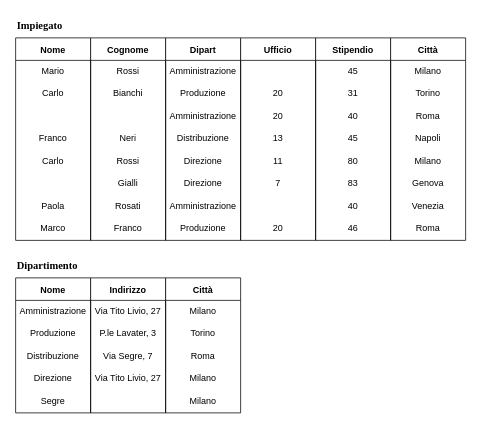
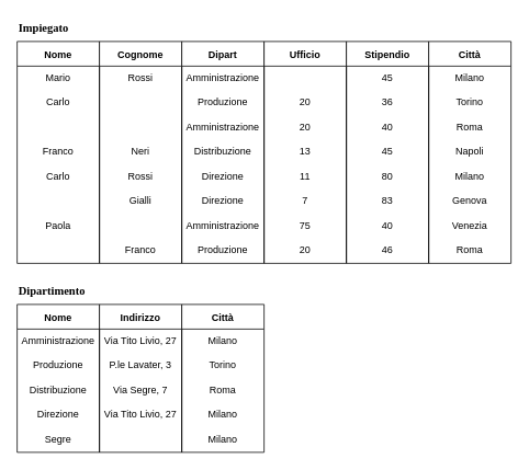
- <mxCell id="37" value="31" style="text;strokeColor=none;fillColor=none;spacingLeft=4;spacingRight=4;overflow=hidden;rotatable=0;points=[[0,0.5],[1,0.5]];portConstraint=eastwest;fontSize=12;align=center;" vertex="1" parent="35"><mxGeometry y="60" width="100" height="30" as="geometry" /></mxCell>
+ <mxCell id="37" value="36" style="text;strokeColor=none;fillColor=none;spacingLeft=4;spacingRight=4;overflow=hidden;rotatable=0;points=[[0,0.5],[1,0.5]];portConstraint=eastwest;fontSize=12;align=center;" vertex="1" parent="35"><mxGeometry y="60" width="100" height="30" as="geometry" /></mxCell>
- <mxCell id="11" value="Bianchi" style="text;strokeColor=none;fillColor=none;spacingLeft=4;spacingRight=4;overflow=hidden;rotatable=0;points=[[0,0.5],[1,0.5]];portConstraint=eastwest;fontSize=12;align=center;" vertex="1" parent="9"><mxGeometry y="60" width="100" height="30" as="geometry" /></mxCell>
- <mxCell id="16" value="Rosati" style="text;strokeColor=none;fillColor=none;spacingLeft=4;spacingRight=4;overflow=hidden;rotatable=0;points=[[0,0.5],[1,0.5]];portConstraint=eastwest;fontSize=12;align=center;" vertex="1" parent="9"><mxGeometry y="210" width="100" height="30" as="geometry" /></mxCell>
+ <mxCell id="34" value="75" style="text;strokeColor=none;fillColor=none;spacingLeft=4;spacingRight=4;overflow=hidden;rotatable=0;points=[[0,0.5],[1,0.5]];portConstraint=eastwest;fontSize=12;align=center;" vertex="1" parent="27"><mxGeometry y="210" width="100" height="30" as="geometry" /></mxCell>
- <mxCell id="5" value="Marco" style="text;strokeColor=none;fillColor=none;spacingLeft=4;spacingRight=4;overflow=hidden;rotatable=0;points=[[0,0.5],[1,0.5]];portConstraint=eastwest;fontSize=12;align=center;" vertex="1" parent="2"><mxGeometry y="240" width="100" height="30" as="geometry" /></mxCell>
